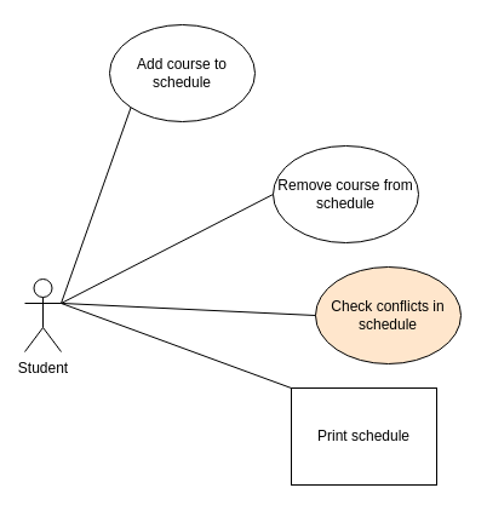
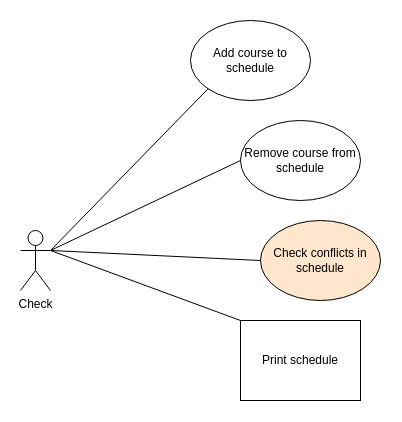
- <mxCell id="6" value="Add course to schedule" style="ellipse;whiteSpace=wrap;html=1;" vertex="1" parent="1"><mxGeometry x="90" y="20" width="120" height="80" as="geometry" /></mxCell>
+ <mxCell id="6" value="Add course to schedule" style="ellipse;whiteSpace=wrap;html=1;" vertex="1" parent="1"><mxGeometry x="190" y="20" width="120" height="80" as="geometry" /></mxCell>
- <mxCell id="4" value="Remove course from schedule" style="ellipse;whiteSpace=wrap;html=1;" vertex="1" parent="1"><mxGeometry x="225" y="120" width="120" height="80" as="geometry" /></mxCell>
+ <mxCell id="4" value="Remove course from schedule" style="ellipse;whiteSpace=wrap;html=1;" vertex="1" parent="1"><mxGeometry x="240" y="120" width="120" height="80" as="geometry" /></mxCell>
- <mxCell id="2" value="Student" style="shape=umlActor;verticalLabelPosition=bottom;labelBackgroundColor=#ffffff;verticalAlign=top;html=1;outlineConnect=0;" vertex="1" parent="1"><mxGeometry x="20" y="230" width="30" height="60" as="geometry" /></mxCell>
+ <mxCell id="2" value="Check" style="shape=umlActor;verticalLabelPosition=bottom;labelBackgroundColor=#ffffff;verticalAlign=top;html=1;outlineConnect=0;" vertex="1" parent="1"><mxGeometry x="20" y="230" width="30" height="60" as="geometry" /></mxCell>
